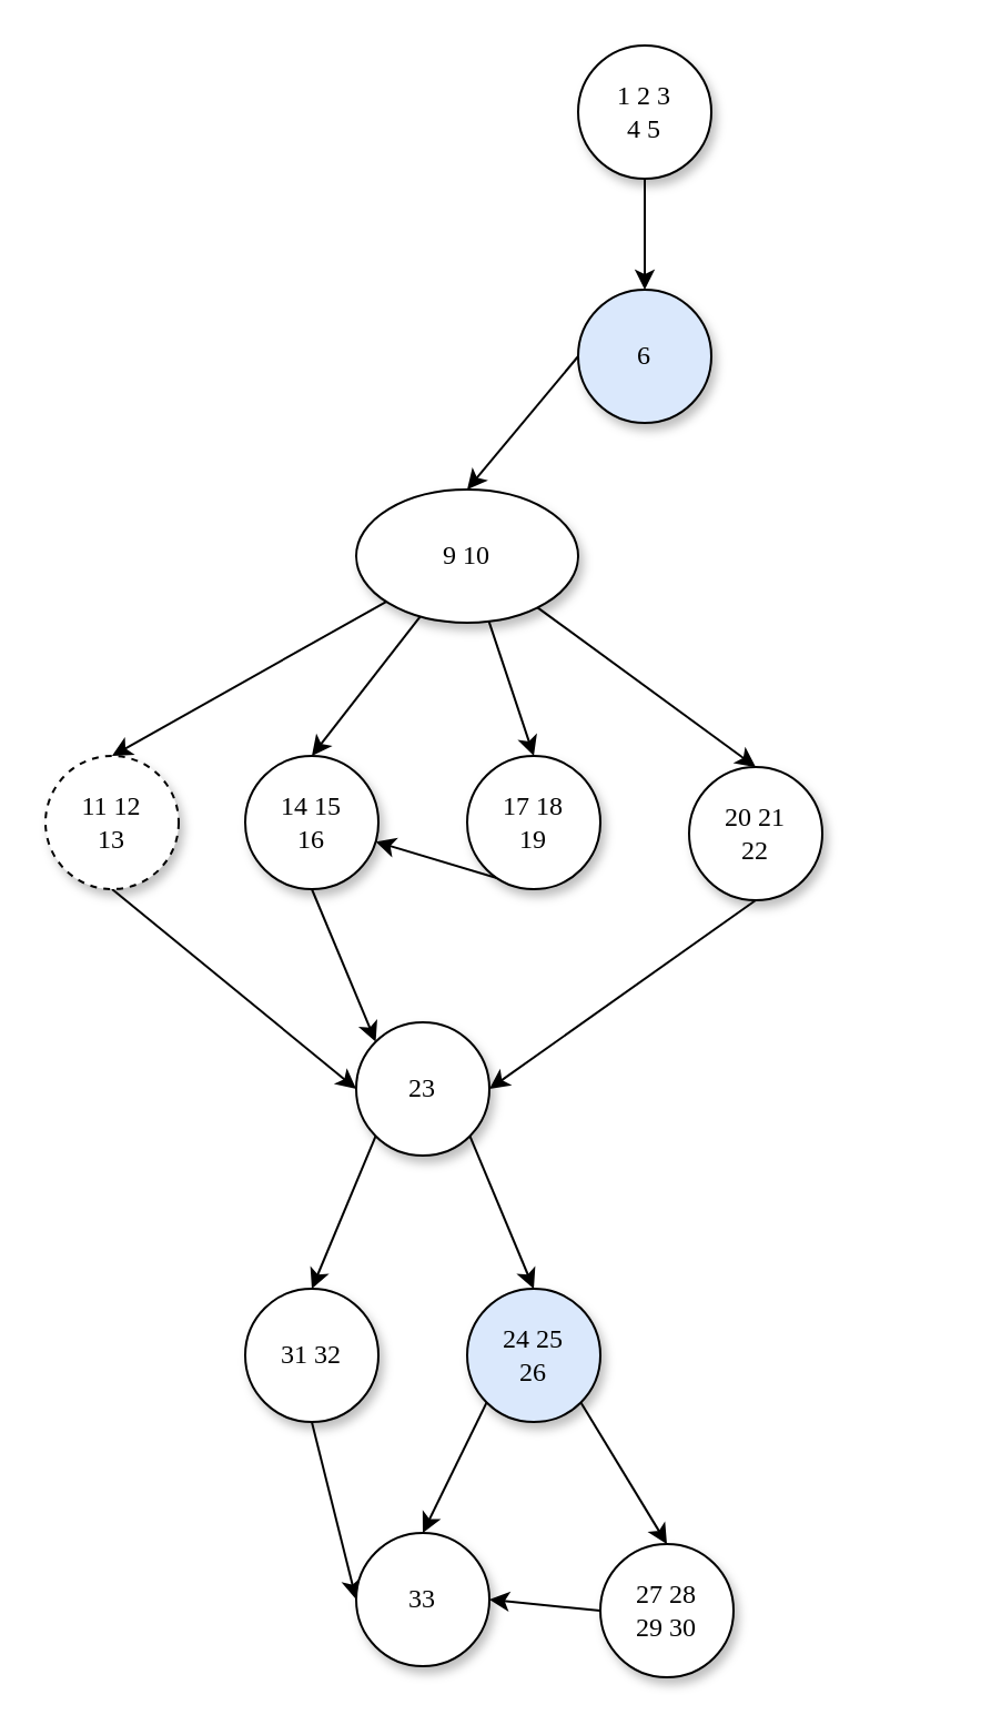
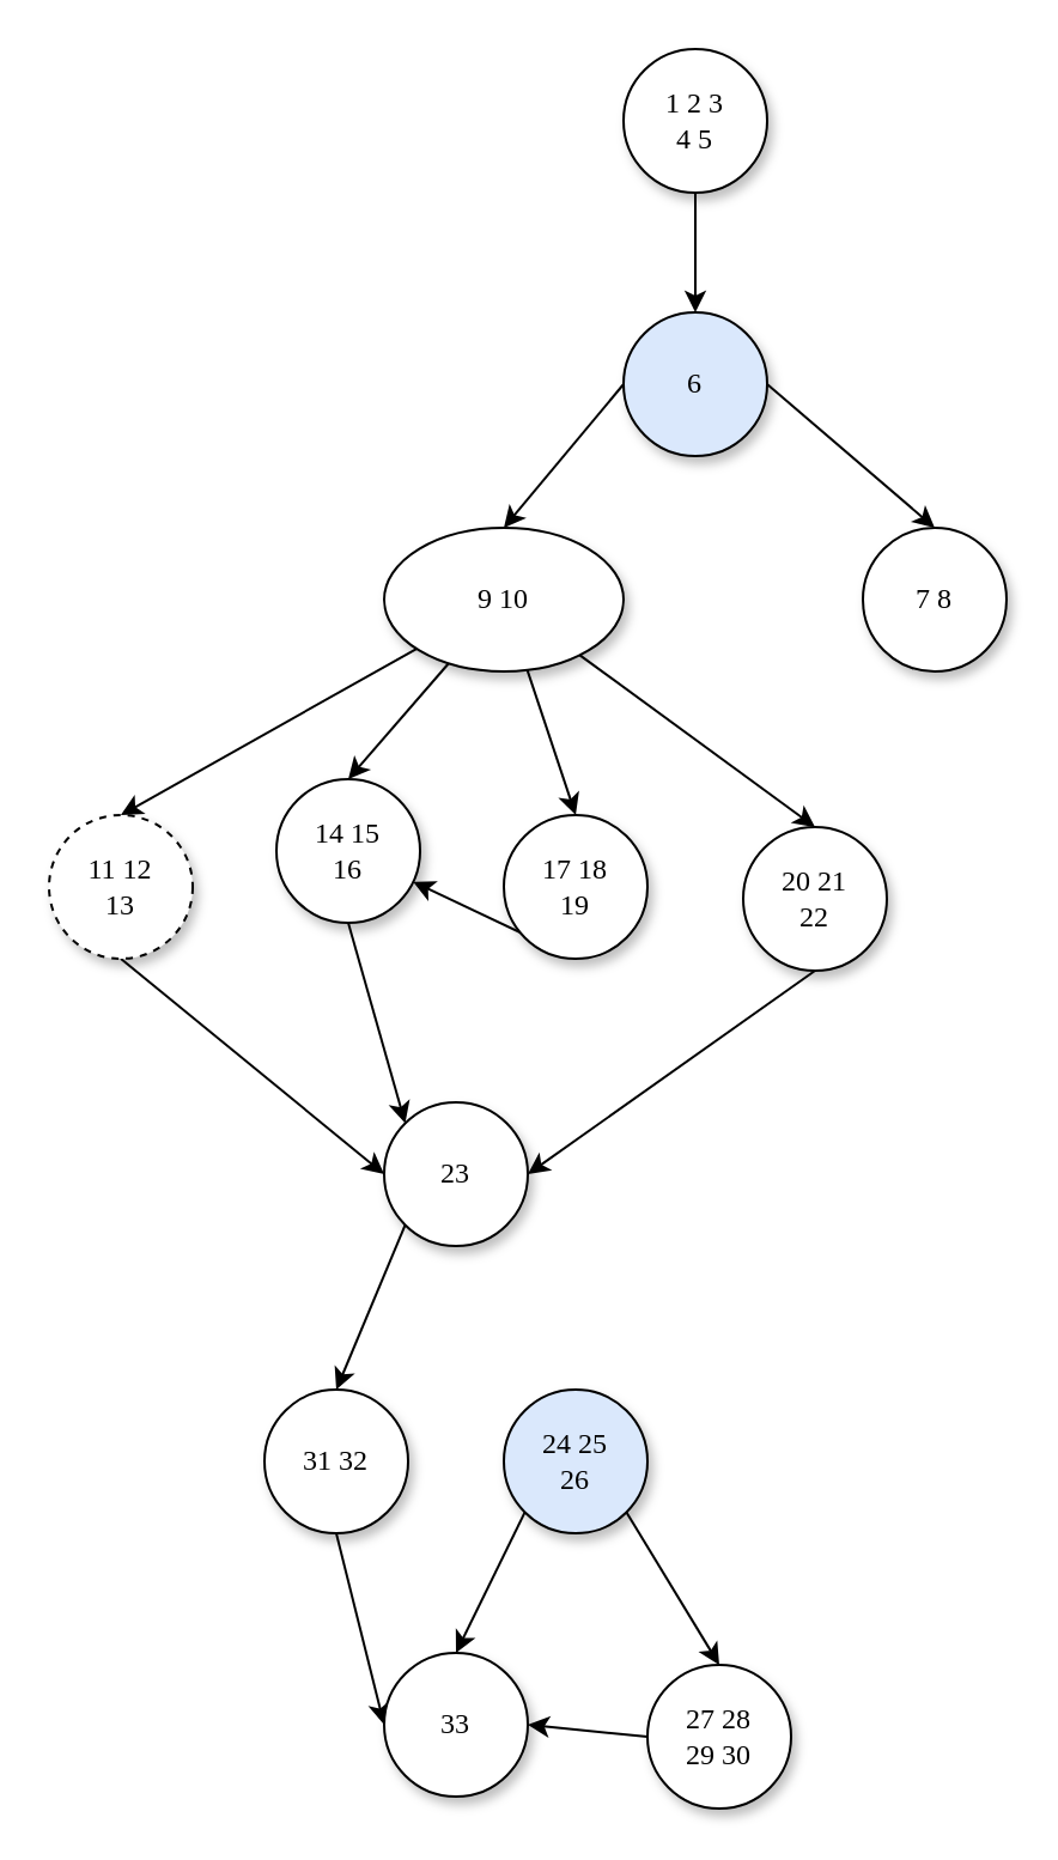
+ <mxCell id="4" style="rounded=0;orthogonalLoop=1;jettySize=auto;html=1;exitX=1;exitY=0.5;exitDx=0;exitDy=0;entryX=0.5;entryY=0;entryDx=0;entryDy=0;" parent="1" source="6" target="7" edge="1"><mxGeometry relative="1" as="geometry" /></mxCell>
+ <mxCell id="7" value="7 8" style="ellipse;whiteSpace=wrap;html=1;rounded=0;shadow=1;comic=0;labelBackgroundColor=none;strokeWidth=1;fontFamily=Verdana;fontSize=12;align=center;" parent="1" vertex="1"><mxGeometry x="360" y="220" width="60" height="60" as="geometry" /></mxCell>
- <mxCell id="18" value="14 15&lt;br&gt;16" style="ellipse;whiteSpace=wrap;html=1;rounded=0;shadow=1;comic=0;labelBackgroundColor=none;strokeWidth=1;fontFamily=Verdana;fontSize=12;align=center;" parent="1" vertex="1"><mxGeometry x="110" y="340" width="60" height="60" as="geometry" /></mxCell>
+ <mxCell id="18" value="14 15&lt;br&gt;16" style="ellipse;whiteSpace=wrap;html=1;rounded=0;shadow=1;comic=0;labelBackgroundColor=none;strokeWidth=1;fontFamily=Verdana;fontSize=12;align=center;" parent="1" vertex="1"><mxGeometry x="115" y="325" width="60" height="60" as="geometry" /></mxCell>
- <mxCell id="23" style="rounded=0;orthogonalLoop=1;jettySize=auto;html=1;exitX=1;exitY=1;exitDx=0;exitDy=0;entryX=0.5;entryY=0;entryDx=0;entryDy=0;" parent="1" source="14" target="29" edge="1"><mxGeometry relative="1" as="geometry"><mxPoint x="240" y="640" as="sourcePoint" /></mxGeometry></mxCell>
